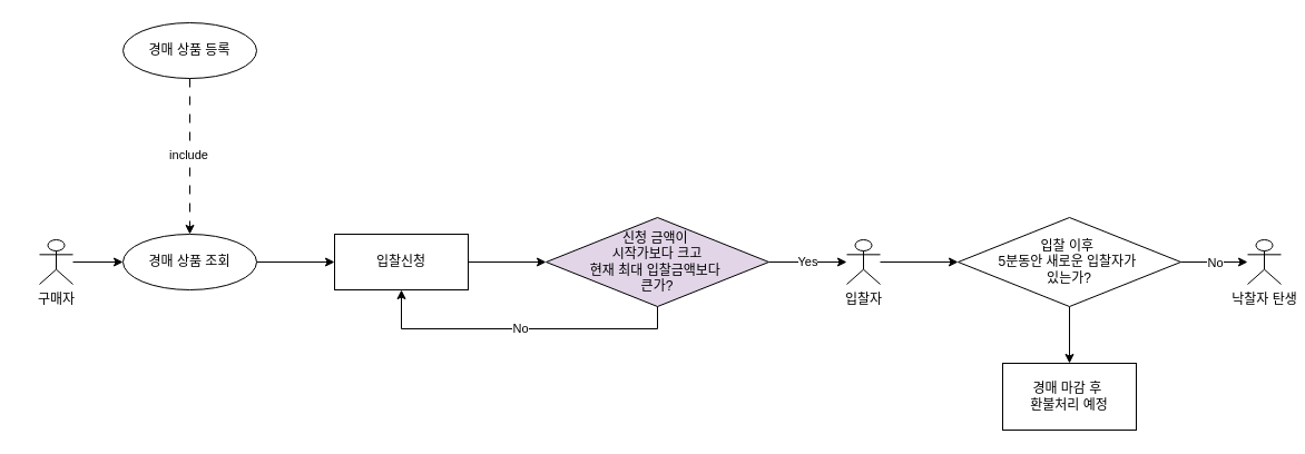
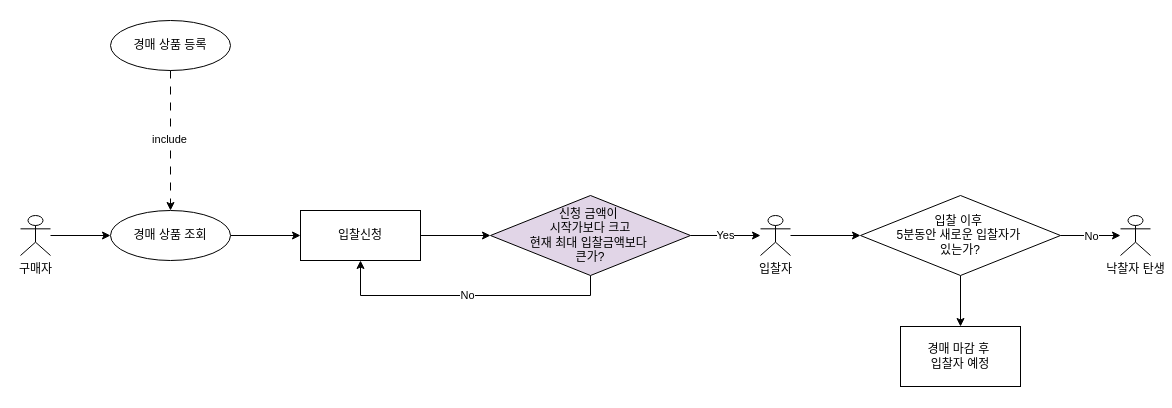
- <mxCell id="3" value="구매&lt;span style=&quot;background-color: initial;&quot;&gt;자&lt;/span&gt;" style="shape=umlActor;verticalLabelPosition=bottom;verticalAlign=top;html=1;outlineConnect=0;" parent="1" vertex="1"><mxGeometry x="35" y="215" width="30" height="40" as="geometry" /></mxCell>
+ <mxCell id="3" value="구매&lt;span style=&quot;background-color: initial;&quot;&gt;자&lt;/span&gt;" style="shape=umlActor;verticalLabelPosition=bottom;verticalAlign=top;html=1;outlineConnect=0;" parent="1" vertex="1"><mxGeometry x="20" y="215" width="30" height="40" as="geometry" /></mxCell>
- <mxCell id="22" value="경매 마감 후&amp;nbsp;&lt;div&gt;환불처리 예정&lt;/div&gt;" style="whiteSpace=wrap;html=1;" vertex="1" parent="1"><mxGeometry x="900" y="326" width="120" height="60" as="geometry" /></mxCell>
+ <mxCell id="22" value="경매 마감 후&amp;nbsp;&lt;div&gt;입찰자 예정&lt;/div&gt;" style="whiteSpace=wrap;html=1;" vertex="1" parent="1"><mxGeometry x="900" y="326" width="120" height="60" as="geometry" /></mxCell>
